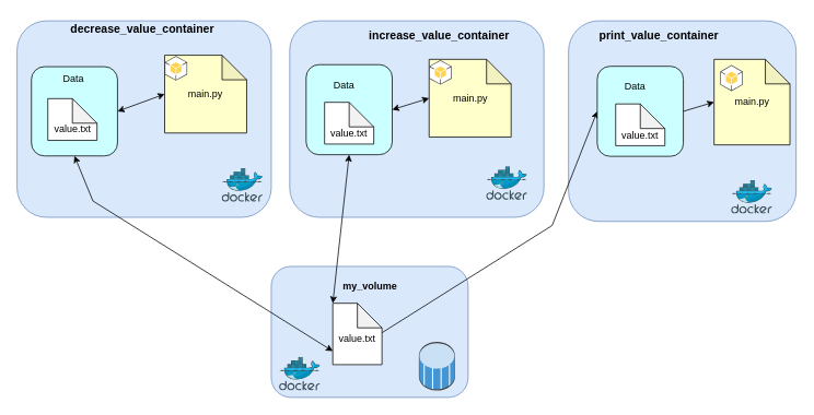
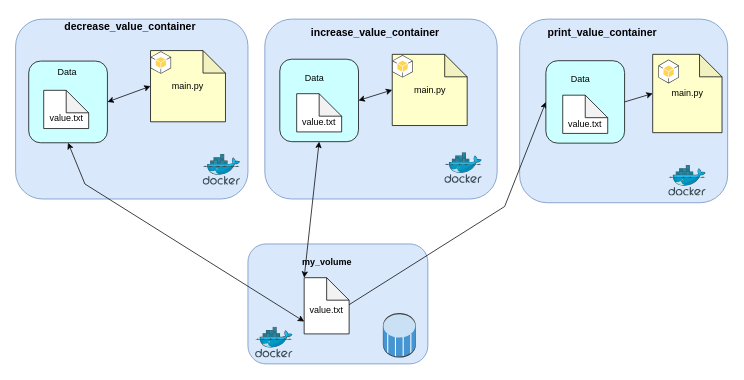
- <mxCell id="6" value="&lt;b style=&quot;font-size: 14px;&quot;&gt;increase&lt;span style=&quot;background-color: initial;&quot;&gt;_value_container&lt;/span&gt;&lt;/b&gt;" style="text;html=1;align=center;verticalAlign=middle;whiteSpace=wrap;rounded=0;" parent="1" vertex="1"><mxGeometry x="460" y="28.25" width="150" height="30" as="geometry" /></mxCell>
+ <mxCell id="6" value="&lt;b style=&quot;font-size: 14px;&quot;&gt;increase&lt;span style=&quot;background-color: initial;&quot;&gt;_value_container&lt;/span&gt;&lt;/b&gt;" style="text;html=1;align=center;verticalAlign=middle;whiteSpace=wrap;rounded=0;" parent="1" vertex="1"><mxGeometry x="425" y="28.25" width="150" height="30" as="geometry" /></mxCell>
- <mxCell id="13" value="&lt;b&gt;my_volume&lt;/b&gt;" style="text;html=1;align=center;verticalAlign=middle;whiteSpace=wrap;rounded=0;" parent="1" vertex="1"><mxGeometry x="397.5" y="334" width="105" height="29" as="geometry" /></mxCell>
+ <mxCell id="13" value="&lt;b&gt;my_volume&lt;/b&gt;" style="text;html=1;align=center;verticalAlign=middle;whiteSpace=wrap;rounded=0;" parent="1" vertex="1"><mxGeometry x="382.5" y="334" width="105" height="29" as="geometry" /></mxCell>
